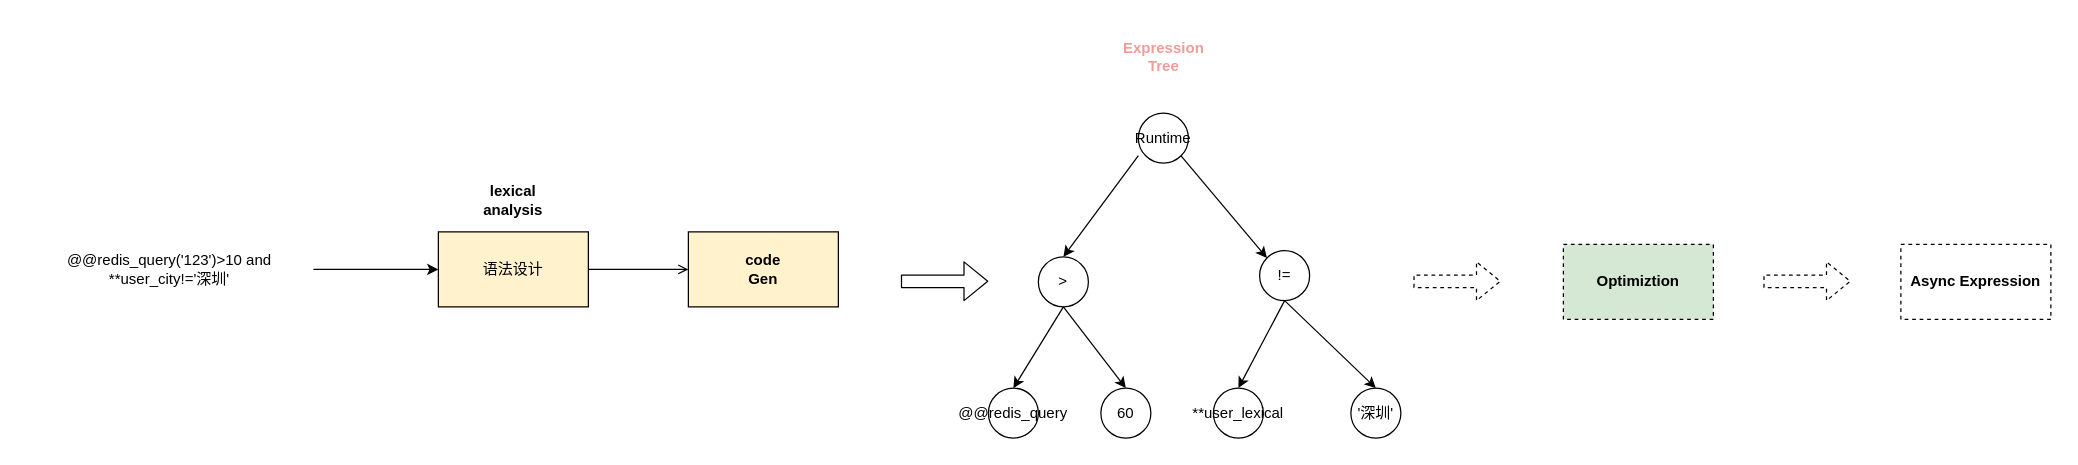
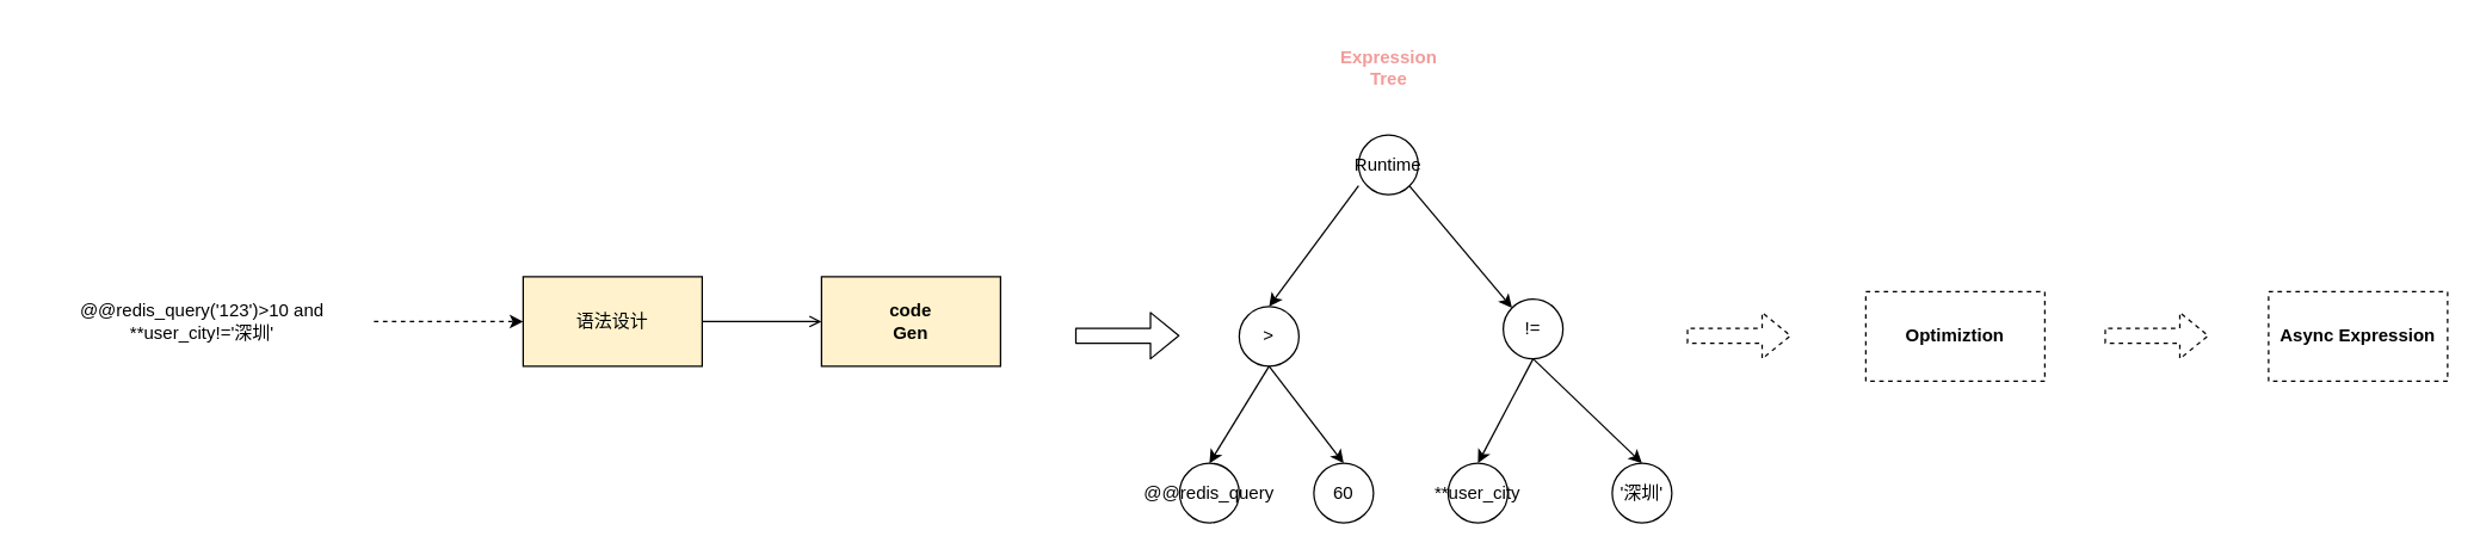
- <mxCell id="6" value="&lt;b&gt;lexical analysis&lt;/b&gt;" style="text;html=1;strokeColor=none;fillColor=none;align=center;verticalAlign=middle;whiteSpace=wrap;rounded=0;" vertex="1" parent="1"><mxGeometry x="380" y="150" width="60" height="20" as="geometry" /></mxCell>
- <mxCell id="2" value="" style="edgeStyle=orthogonalEdgeStyle;rounded=0;orthogonalLoop=1;jettySize=auto;html=1;" edge="1" parent="1" source="3" target="5"><mxGeometry relative="1" as="geometry" /></mxCell>
+ <mxCell id="2" value="" style="edgeStyle=orthogonalEdgeStyle;rounded=0;orthogonalLoop=1;jettySize=auto;html=1;dashed=1;" edge="1" parent="1" source="3" target="5"><mxGeometry relative="1" as="geometry" /></mxCell>
- <mxCell id="25" value="&lt;b&gt;Optimiztion&lt;/b&gt;" style="whiteSpace=wrap;html=1;dashed=1;fillColor=#d5e8d4;" vertex="1" parent="1"><mxGeometry x="1250" y="195" width="120" height="60" as="geometry" /></mxCell>
+ <mxCell id="25" value="&lt;b&gt;Optimiztion&lt;/b&gt;" style="whiteSpace=wrap;html=1;dashed=1;" vertex="1" parent="1"><mxGeometry x="1250" y="195" width="120" height="60" as="geometry" /></mxCell>
- <mxCell id="14" value="**user_lexical" style="ellipse;whiteSpace=wrap;html=1;aspect=fixed;" vertex="1" parent="1"><mxGeometry x="970" y="310" width="40" height="40" as="geometry" /></mxCell>
+ <mxCell id="14" value="**user_city" style="ellipse;whiteSpace=wrap;html=1;aspect=fixed;" vertex="1" parent="1"><mxGeometry x="970" y="310" width="40" height="40" as="geometry" /></mxCell>
